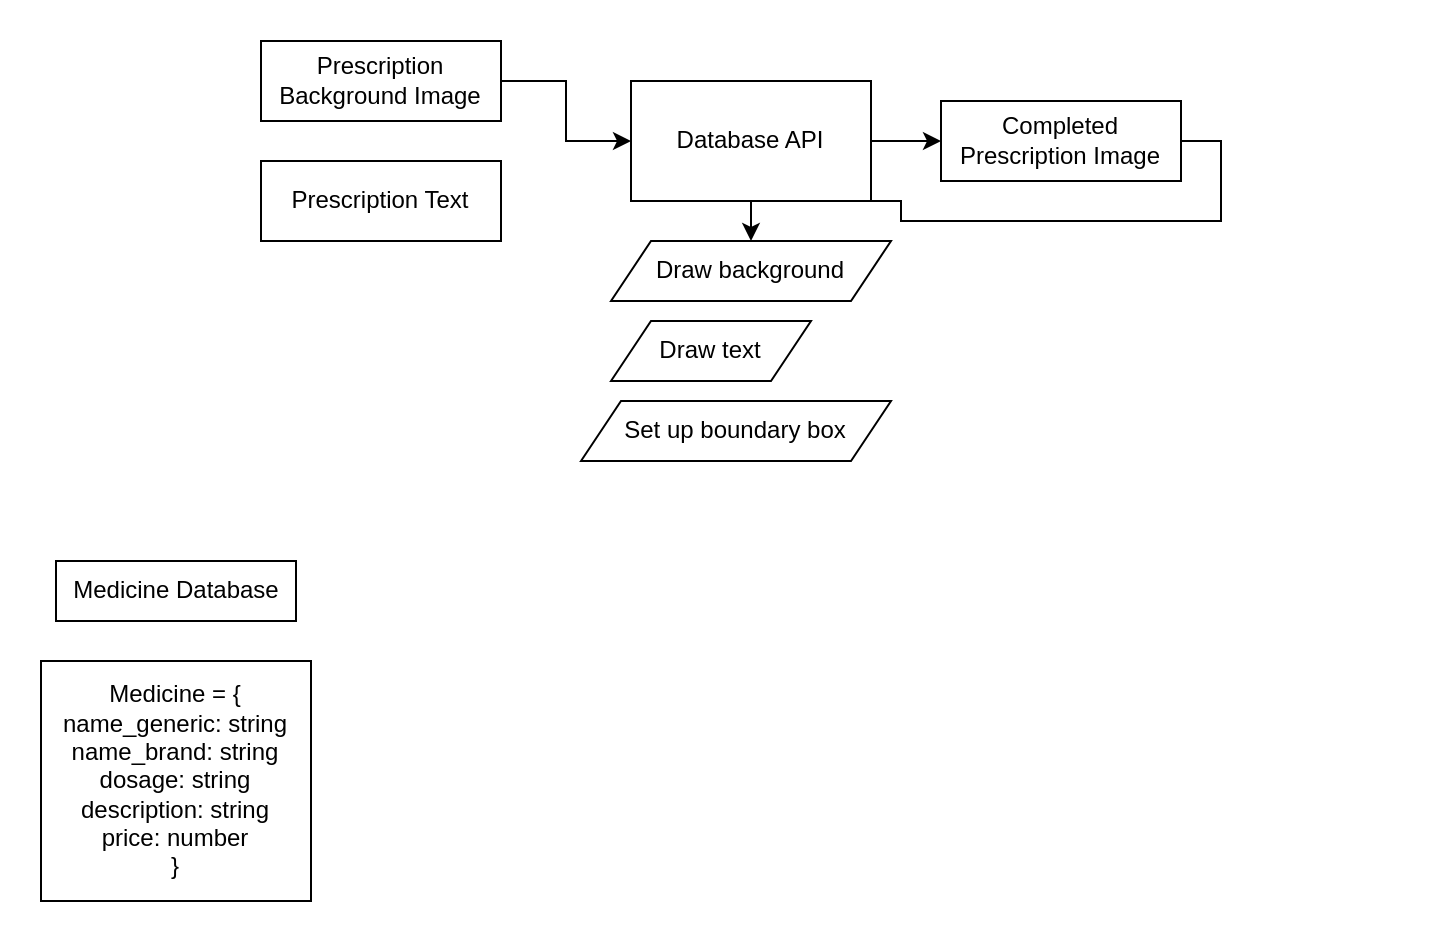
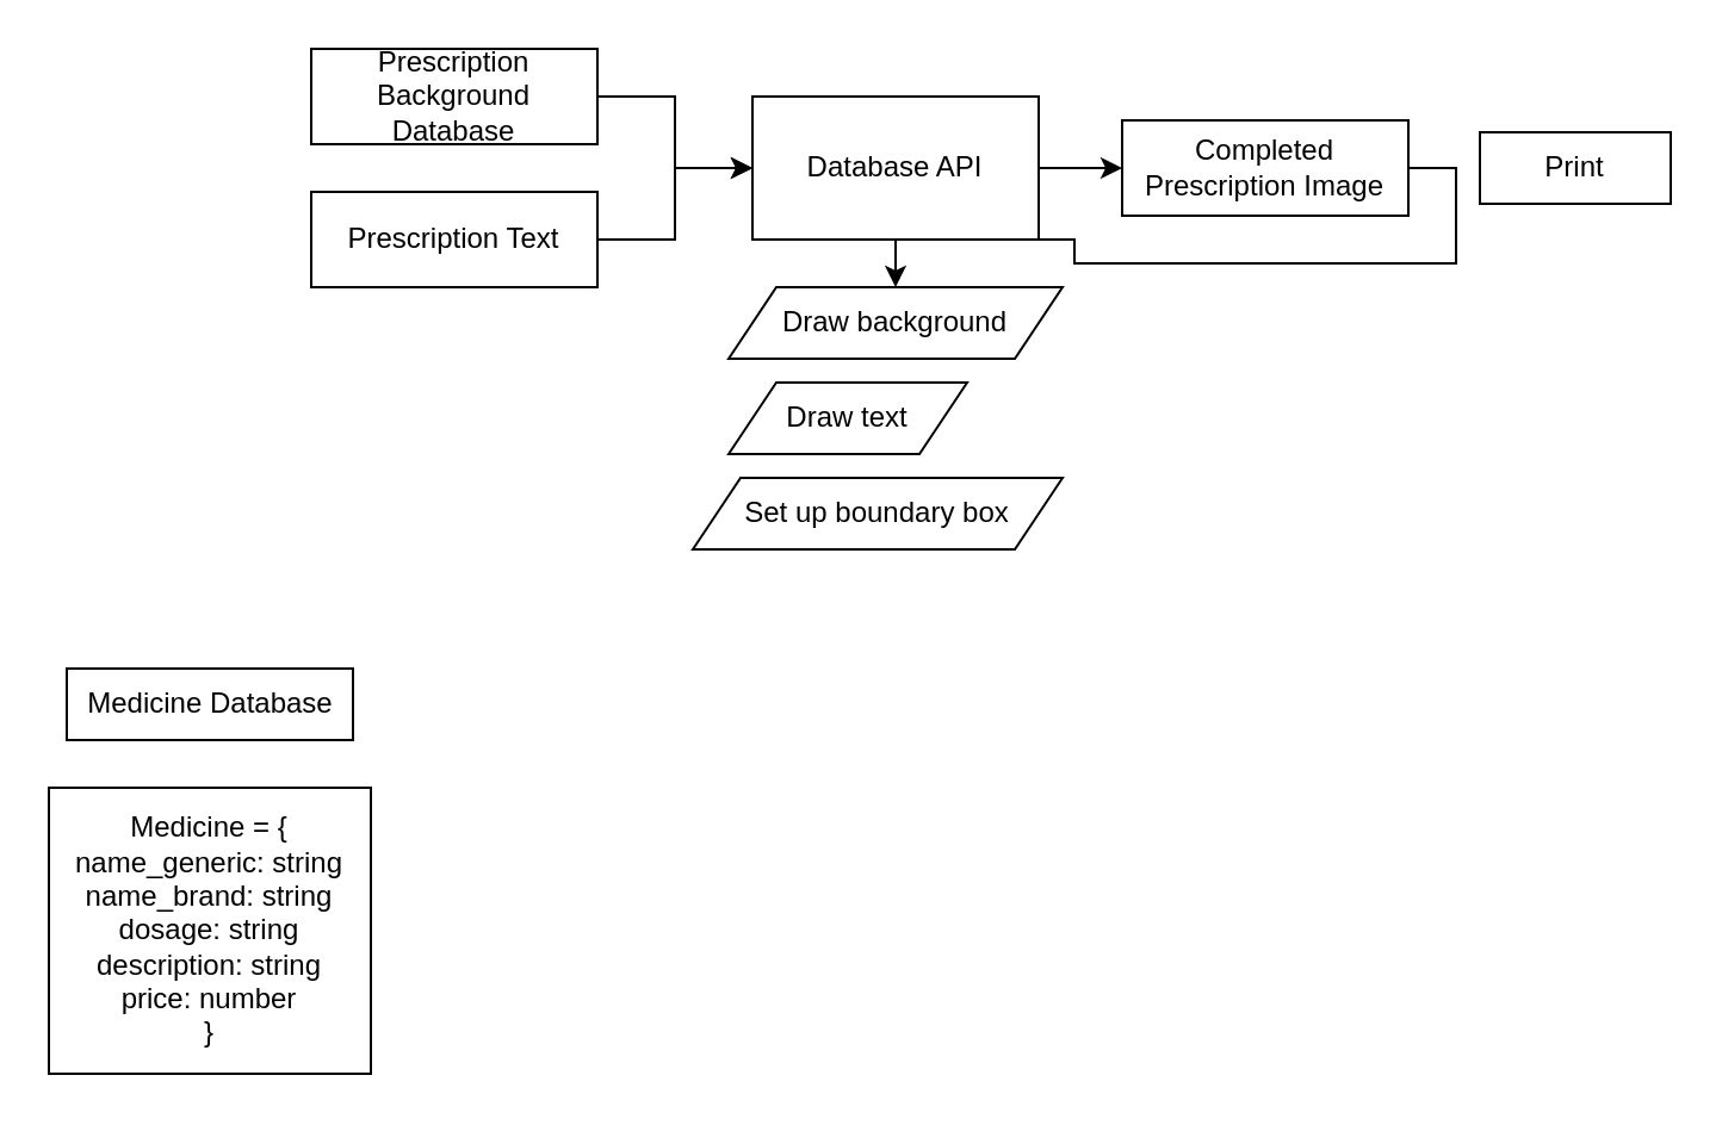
- <mxCell id="3" value="Prescription Background Image" style="rounded=0;whiteSpace=wrap;html=1;" vertex="1" parent="1"><mxGeometry x="130" y="20" width="120" height="40" as="geometry" /></mxCell>
+ <mxCell id="3" value="Prescription Background Database" style="rounded=0;whiteSpace=wrap;html=1;" vertex="1" parent="1"><mxGeometry x="130" y="20" width="120" height="40" as="geometry" /></mxCell>
+ <mxCell id="10" value="Print" style="rounded=0;whiteSpace=wrap;html=1;" vertex="1" parent="1"><mxGeometry x="620" y="55" width="80" height="30" as="geometry" /></mxCell>
+ <mxCell id="4" style="edgeStyle=orthogonalEdgeStyle;rounded=0;orthogonalLoop=1;jettySize=auto;html=1;exitX=1;exitY=0.5;exitDx=0;exitDy=0;entryX=0;entryY=0.5;entryDx=0;entryDy=0;" edge="1" parent="1" source="5" target="7"><mxGeometry relative="1" as="geometry" /></mxCell>
